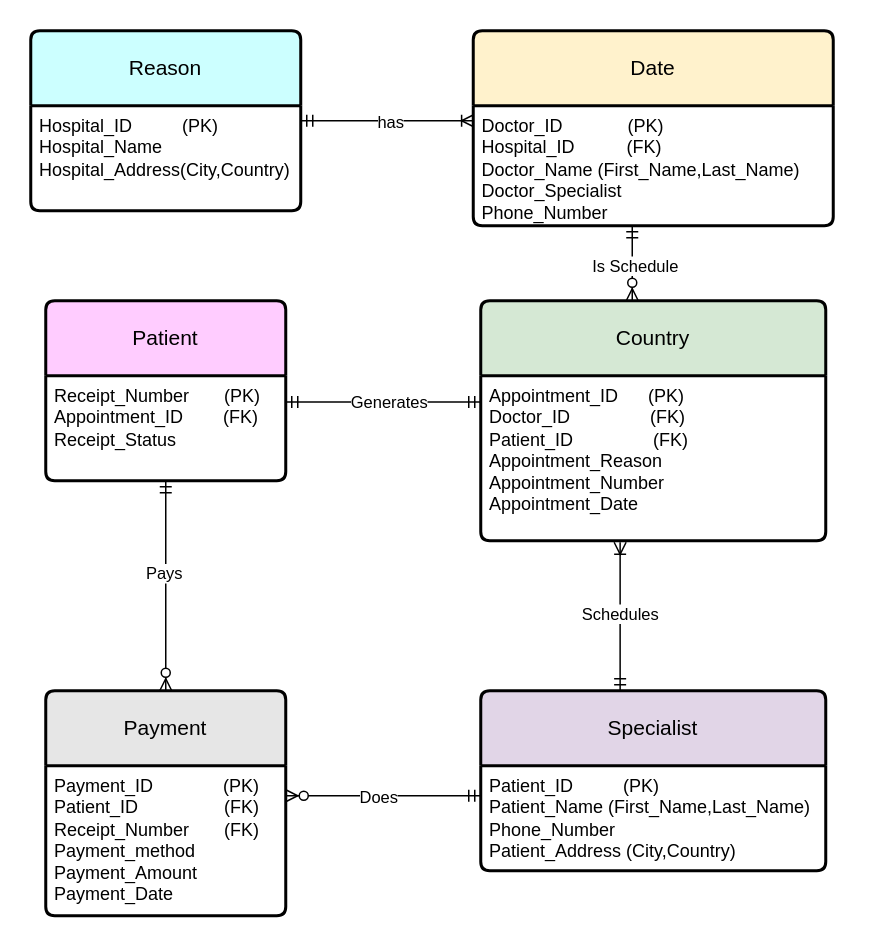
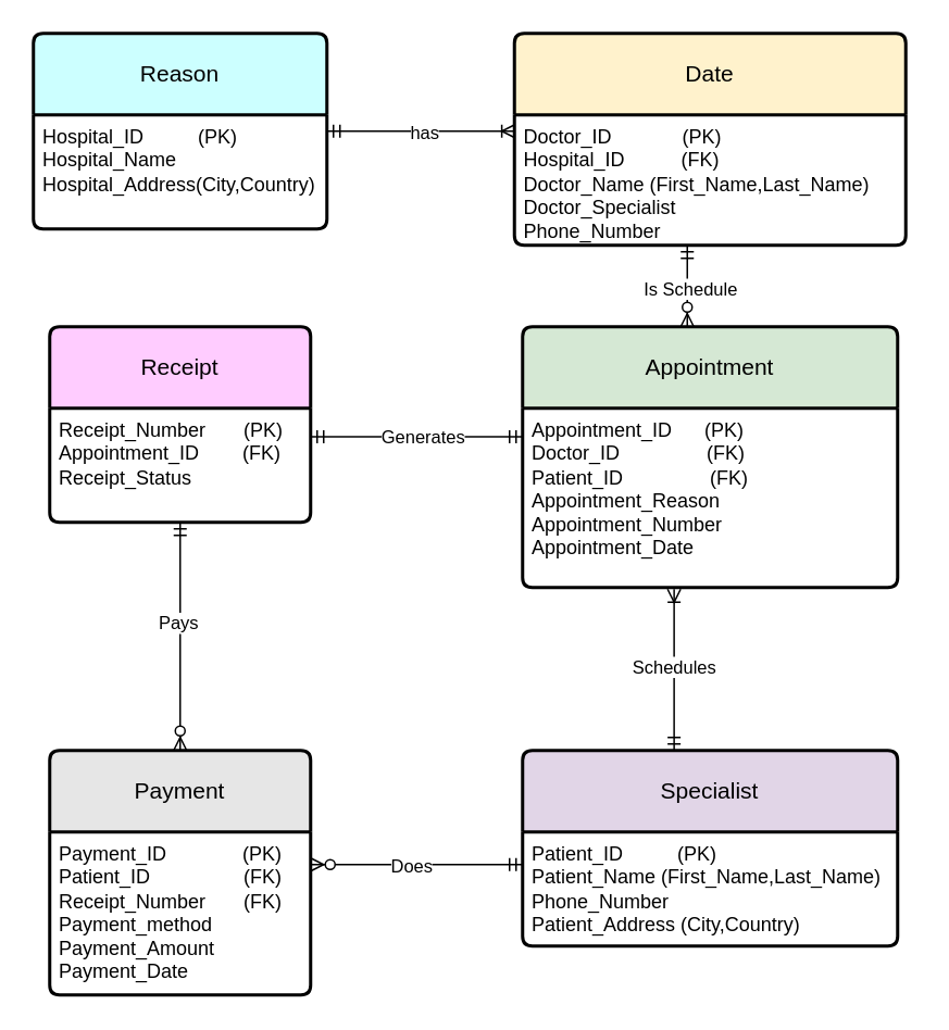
- <mxCell id="23" value="Patient" style="swimlane;childLayout=stackLayout;horizontal=1;startSize=50;horizontalStack=0;rounded=1;fontSize=14;fontStyle=0;strokeWidth=2;resizeParent=0;resizeLast=1;shadow=0;dashed=0;align=center;arcSize=4;whiteSpace=wrap;html=1;fillColor=#FFCCFF;" parent="1" vertex="1"><mxGeometry x="30" y="200" width="160" height="120" as="geometry"><mxRectangle x="80" y="360" width="90" height="50" as="alternateBounds" /></mxGeometry></mxCell>
+ <mxCell id="23" value="Receipt" style="swimlane;childLayout=stackLayout;horizontal=1;startSize=50;horizontalStack=0;rounded=1;fontSize=14;fontStyle=0;strokeWidth=2;resizeParent=0;resizeLast=1;shadow=0;dashed=0;align=center;arcSize=4;whiteSpace=wrap;html=1;fillColor=#FFCCFF;" parent="1" vertex="1"><mxGeometry x="30" y="200" width="160" height="120" as="geometry"><mxRectangle x="80" y="360" width="90" height="50" as="alternateBounds" /></mxGeometry></mxCell>
- <mxCell id="10" value="Country" style="swimlane;childLayout=stackLayout;horizontal=1;startSize=50;horizontalStack=0;rounded=1;fontSize=14;fontStyle=0;strokeWidth=2;resizeParent=0;resizeLast=1;shadow=0;dashed=0;align=center;arcSize=4;whiteSpace=wrap;html=1;fillColor=#D5E8D4;" parent="1" vertex="1"><mxGeometry x="320" y="200" width="230" height="160" as="geometry"><mxRectangle x="370" y="360" width="90" height="50" as="alternateBounds" /></mxGeometry></mxCell>
+ <mxCell id="10" value="Appointment" style="swimlane;childLayout=stackLayout;horizontal=1;startSize=50;horizontalStack=0;rounded=1;fontSize=14;fontStyle=0;strokeWidth=2;resizeParent=0;resizeLast=1;shadow=0;dashed=0;align=center;arcSize=4;whiteSpace=wrap;html=1;fillColor=#D5E8D4;" parent="1" vertex="1"><mxGeometry x="320" y="200" width="230" height="160" as="geometry"><mxRectangle x="370" y="360" width="90" height="50" as="alternateBounds" /></mxGeometry></mxCell>
